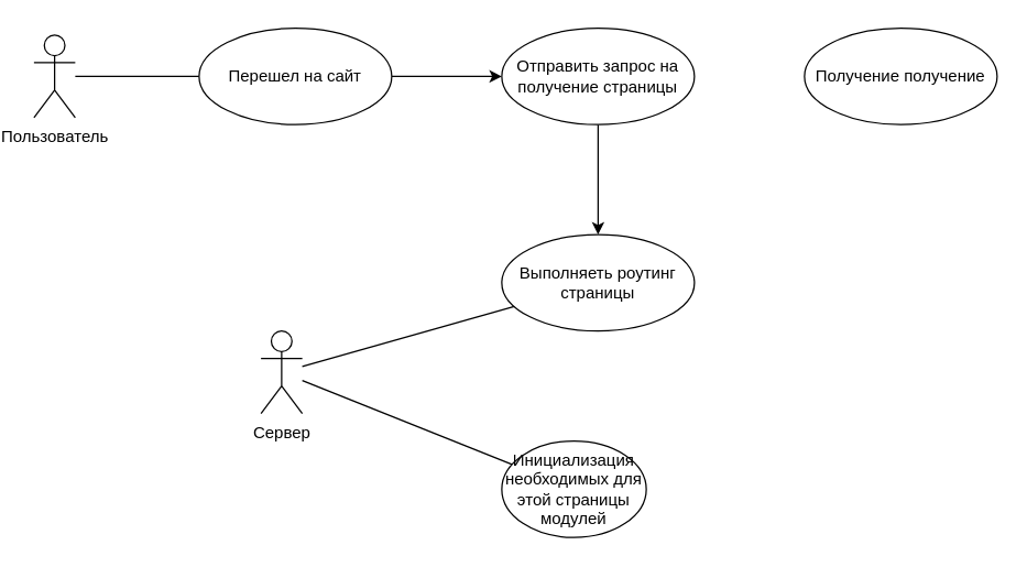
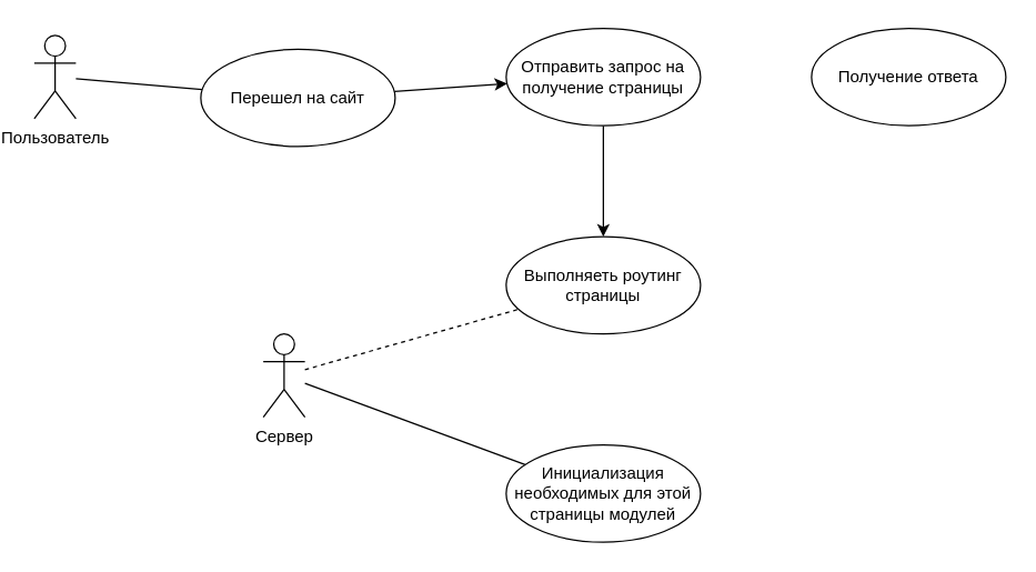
- <mxCell id="5" value="Перешел на сайт" style="ellipse;whiteSpace=wrap;html=1;" vertex="1" parent="1"><mxGeometry x="140" y="20" width="140" height="70" as="geometry" /></mxCell>
+ <mxCell id="5" value="Перешел на сайт" style="ellipse;whiteSpace=wrap;html=1;" vertex="1" parent="1"><mxGeometry x="140" y="35" width="140" height="70" as="geometry" /></mxCell>
- <mxCell id="13" value="Получение получение" style="ellipse;whiteSpace=wrap;html=1;" vertex="1" parent="1"><mxGeometry x="580" y="20" width="140" height="70" as="geometry" /></mxCell>
+ <mxCell id="13" value="Получение ответа" style="ellipse;whiteSpace=wrap;html=1;" vertex="1" parent="1"><mxGeometry x="580" y="20" width="140" height="70" as="geometry" /></mxCell>
- <mxCell id="8" style="edgeStyle=none;html=1;endArrow=none;endFill=0;" edge="1" parent="1" source="10" target="11"><mxGeometry relative="1" as="geometry" /></mxCell>
+ <mxCell id="8" style="edgeStyle=none;html=1;endArrow=none;endFill=0;dashed=1;" edge="1" parent="1" source="10" target="11"><mxGeometry relative="1" as="geometry" /></mxCell>
- <mxCell id="12" value="Инициализация необходимых для этой страницы модулей" style="ellipse;whiteSpace=wrap;html=1;" vertex="1" parent="1"><mxGeometry x="360" y="320" width="105" height="70" as="geometry" /></mxCell>
+ <mxCell id="12" value="Инициализация необходимых для этой страницы модулей" style="ellipse;whiteSpace=wrap;html=1;" vertex="1" parent="1"><mxGeometry x="360" y="320" width="140" height="70" as="geometry" /></mxCell>
